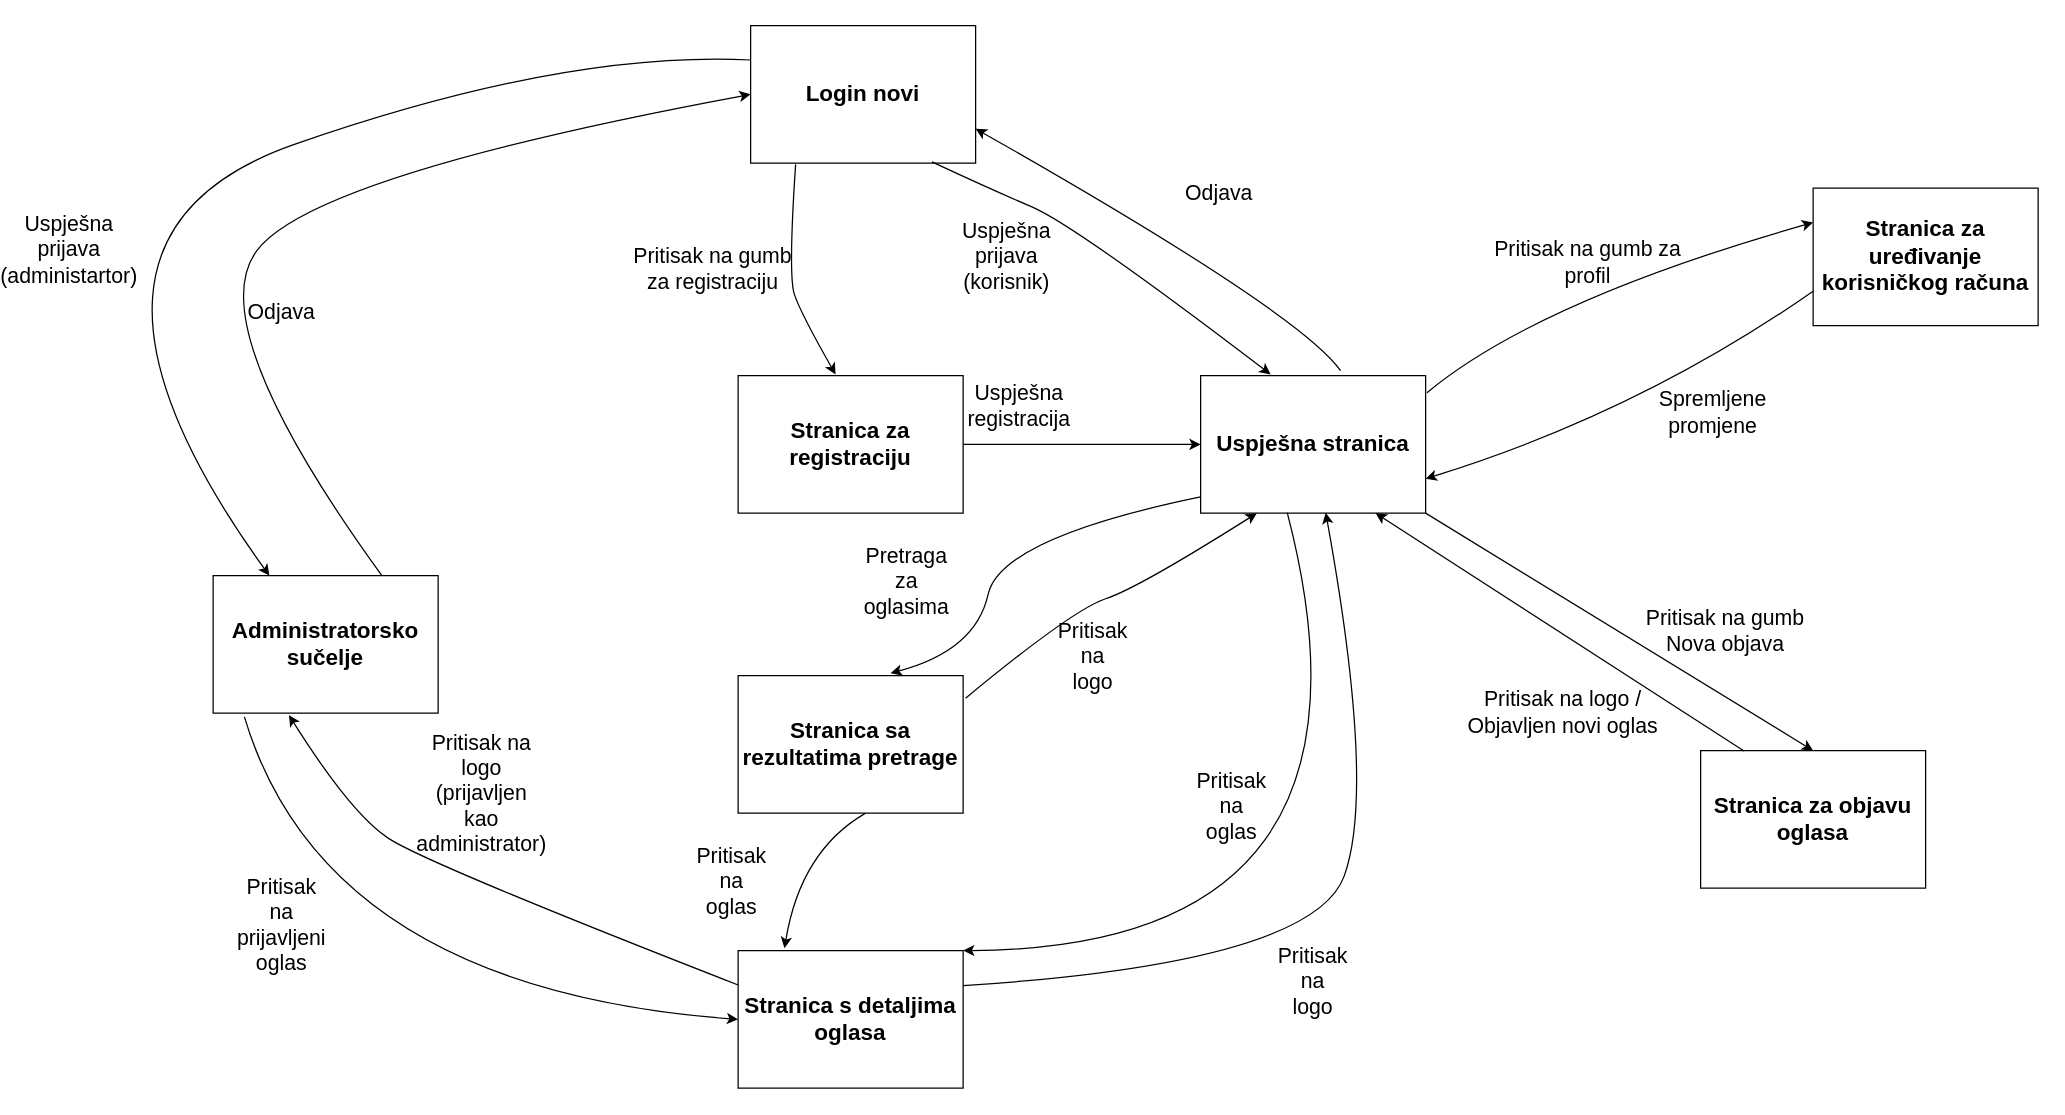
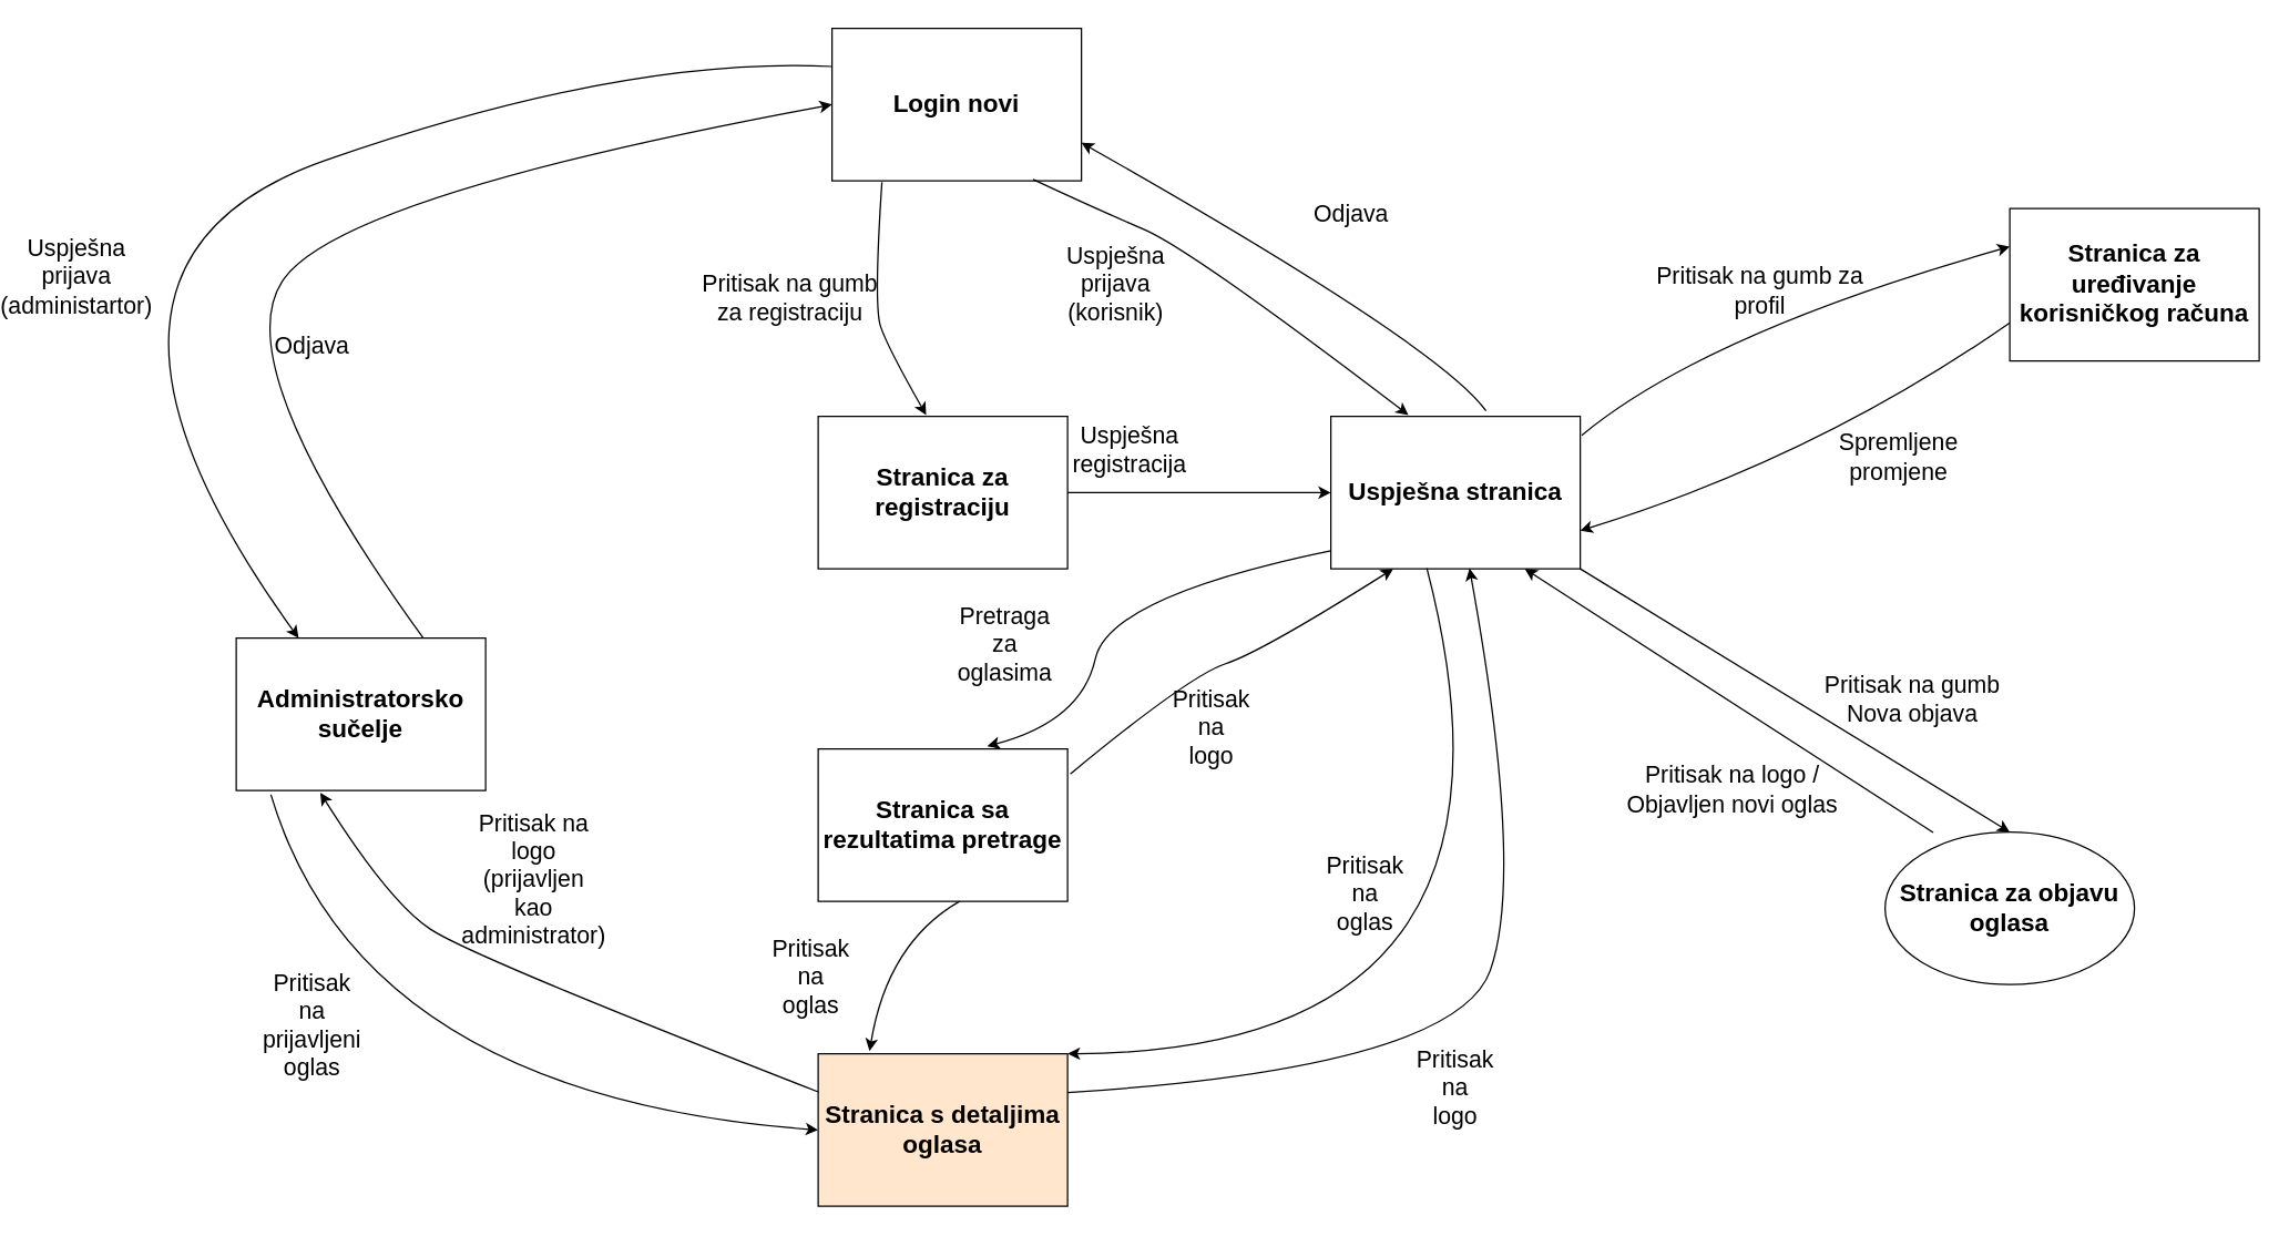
- <mxCell id="39" value="&lt;span style=&quot;font-size: 18px;&quot;&gt;&lt;b&gt;Stranica za objavu oglasa&lt;/b&gt;&lt;/span&gt;" style="rounded=0;whiteSpace=wrap;html=1;" vertex="1" parent="1"><mxGeometry x="1360" y="600" width="180" height="110" as="geometry" /></mxCell>
+ <mxCell id="39" value="&lt;span style=&quot;font-size: 18px;&quot;&gt;&lt;b&gt;Stranica za objavu oglasa&lt;/b&gt;&lt;/span&gt;" style="ellipse;whiteSpace=wrap;html=1;" vertex="1" parent="1"><mxGeometry x="1360" y="600" width="180" height="110" as="geometry" /></mxCell>
- <mxCell id="18" value="&lt;font style=&quot;font-size: 18px;&quot;&gt;&lt;b&gt;Stranica s detaljima oglasa&lt;/b&gt;&lt;/font&gt;" style="rounded=0;whiteSpace=wrap;html=1;" vertex="1" parent="1"><mxGeometry x="590" y="760" width="180" height="110" as="geometry" /></mxCell>
+ <mxCell id="18" value="&lt;font style=&quot;font-size: 18px;&quot;&gt;&lt;b&gt;Stranica s detaljima oglasa&lt;/b&gt;&lt;/font&gt;" style="rounded=0;whiteSpace=wrap;html=1;fillColor=#ffe6cc;" vertex="1" parent="1"><mxGeometry x="590" y="760" width="180" height="110" as="geometry" /></mxCell>
